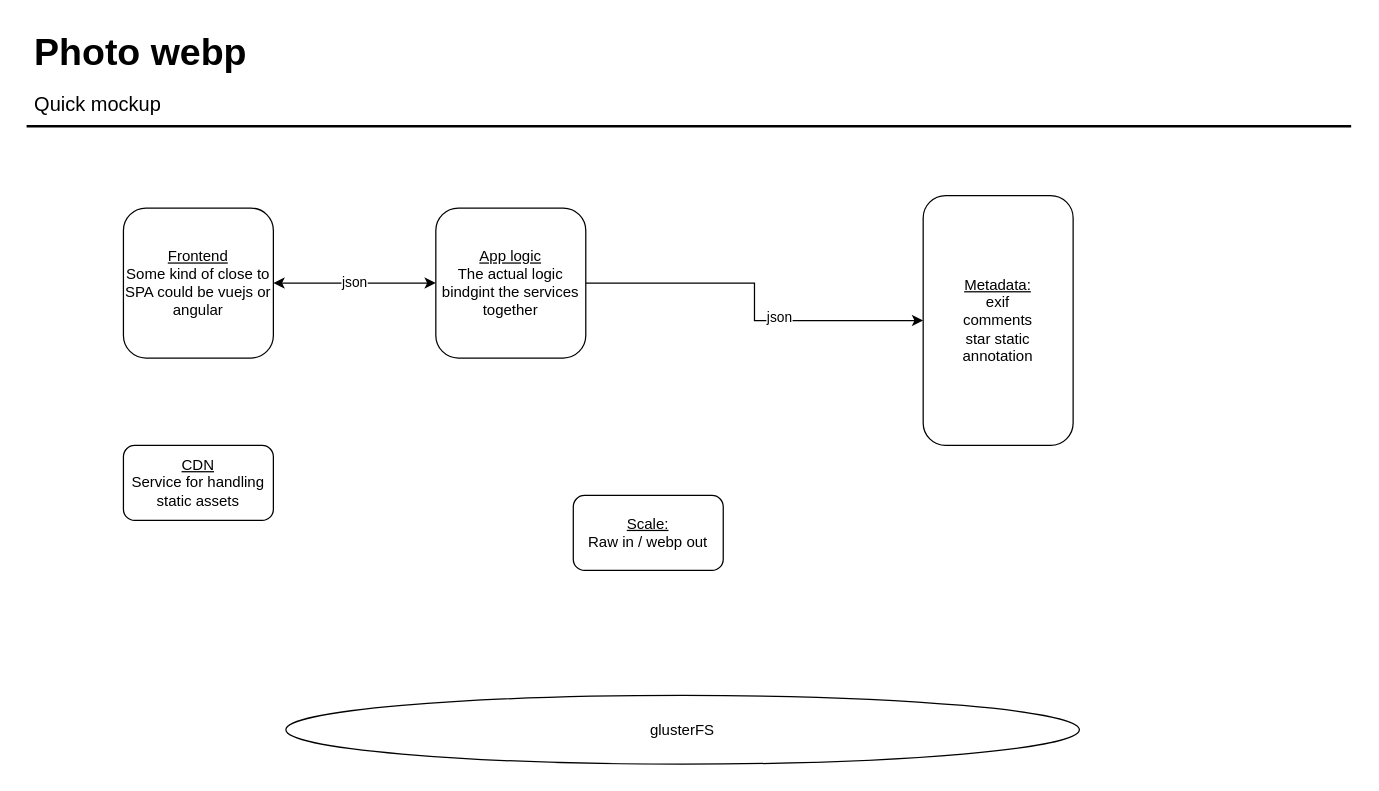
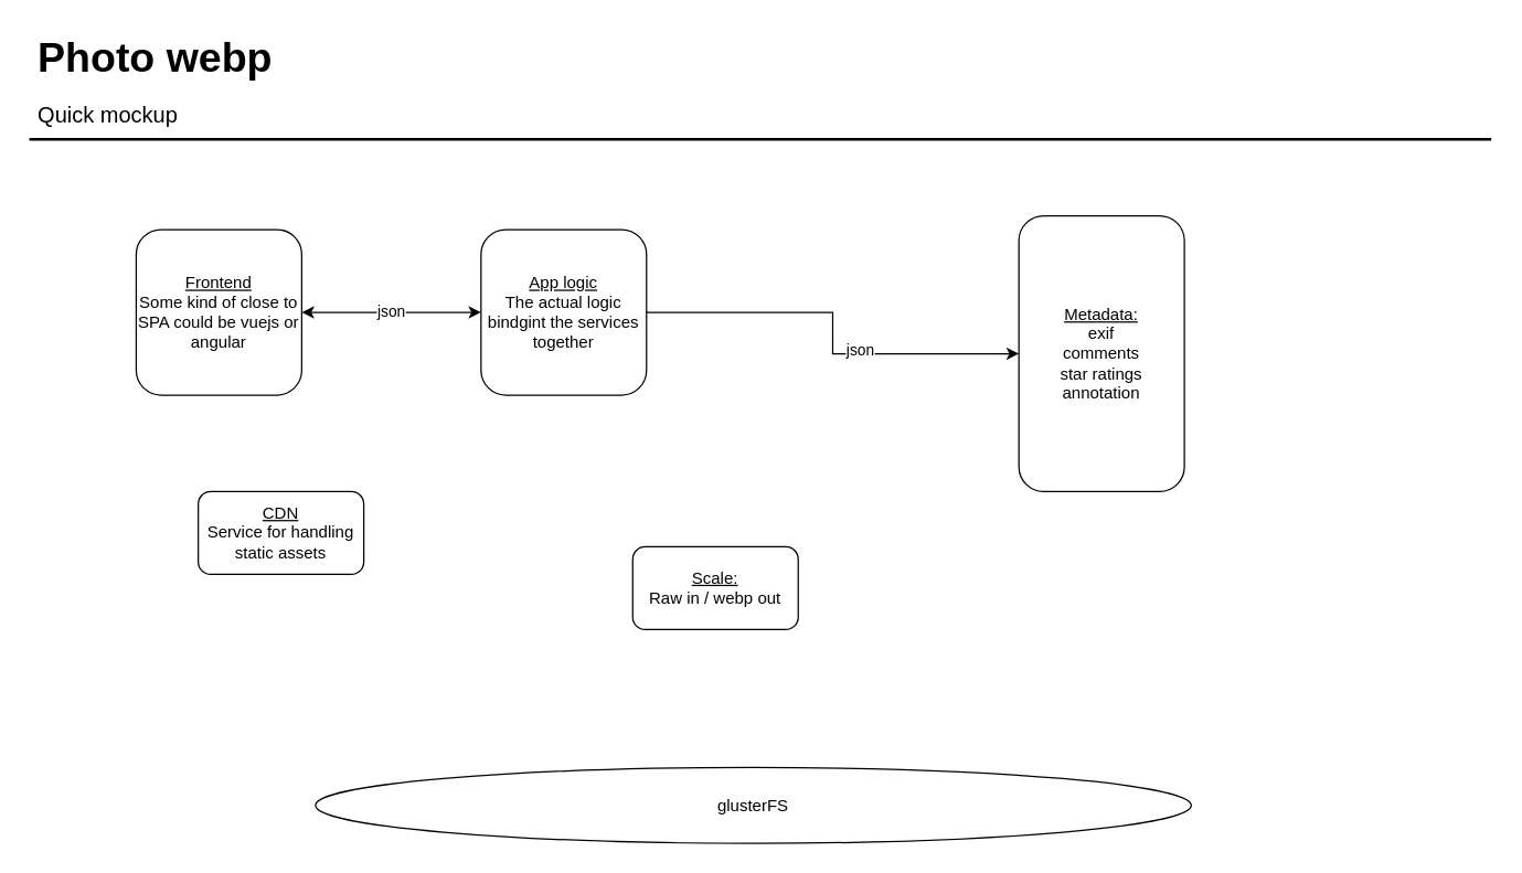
- <mxCell id="9" value="&lt;u&gt;Metadata:&lt;br&gt;&lt;/u&gt;exif&lt;br&gt;comments&lt;br&gt;star static&lt;br&gt;annotation&lt;br&gt;" style="rounded=1;whiteSpace=wrap;html=1;" vertex="1" parent="1"><mxGeometry x="738" y="156" width="120" height="200" as="geometry" /></mxCell>
+ <mxCell id="9" value="&lt;u&gt;Metadata:&lt;br&gt;&lt;/u&gt;exif&lt;br&gt;comments&lt;br&gt;star ratings&lt;br&gt;annotation&lt;br&gt;" style="rounded=1;whiteSpace=wrap;html=1;" vertex="1" parent="1"><mxGeometry x="738" y="156" width="120" height="200" as="geometry" /></mxCell>
- <mxCell id="10" value="&lt;u&gt;CDN&lt;/u&gt;&lt;br&gt;Service for handling static assets" style="rounded=1;whiteSpace=wrap;html=1;" vertex="1" parent="1"><mxGeometry x="98" y="356" width="120" height="60" as="geometry" /></mxCell>
+ <mxCell id="10" value="&lt;u&gt;CDN&lt;/u&gt;&lt;br&gt;Service for handling static assets" style="rounded=1;whiteSpace=wrap;html=1;" vertex="1" parent="1"><mxGeometry x="143" y="356" width="120" height="60" as="geometry" /></mxCell>
